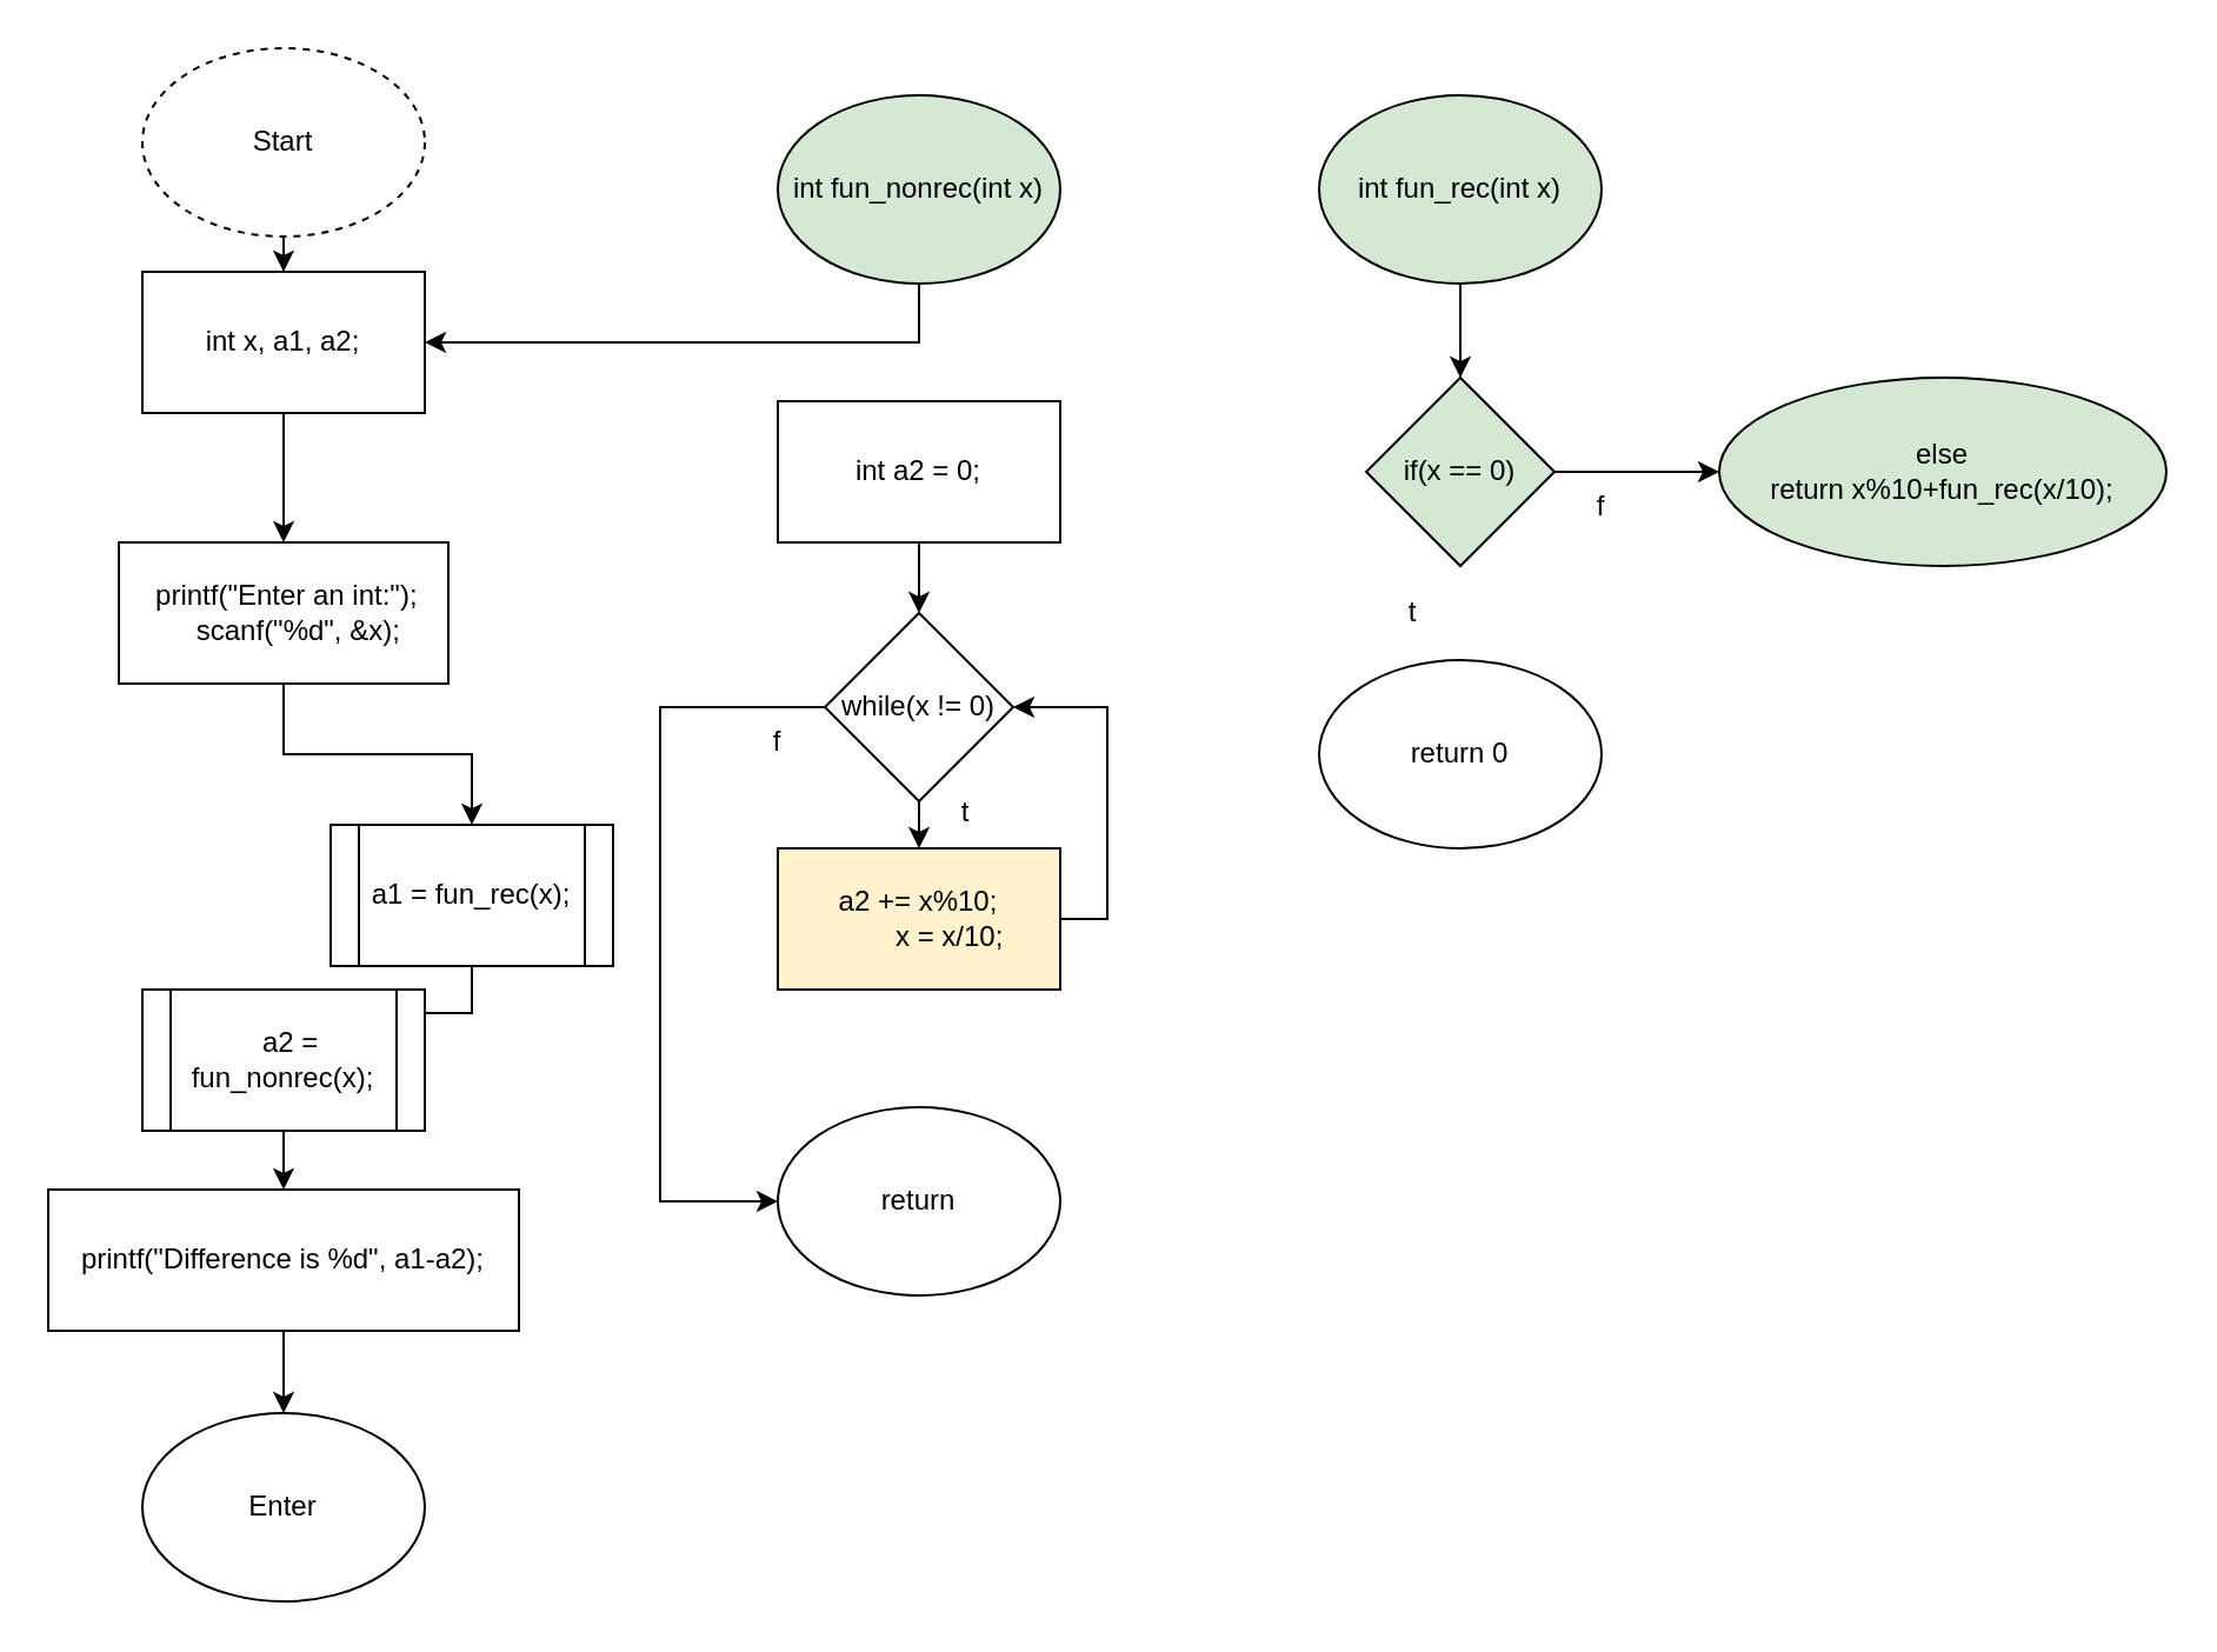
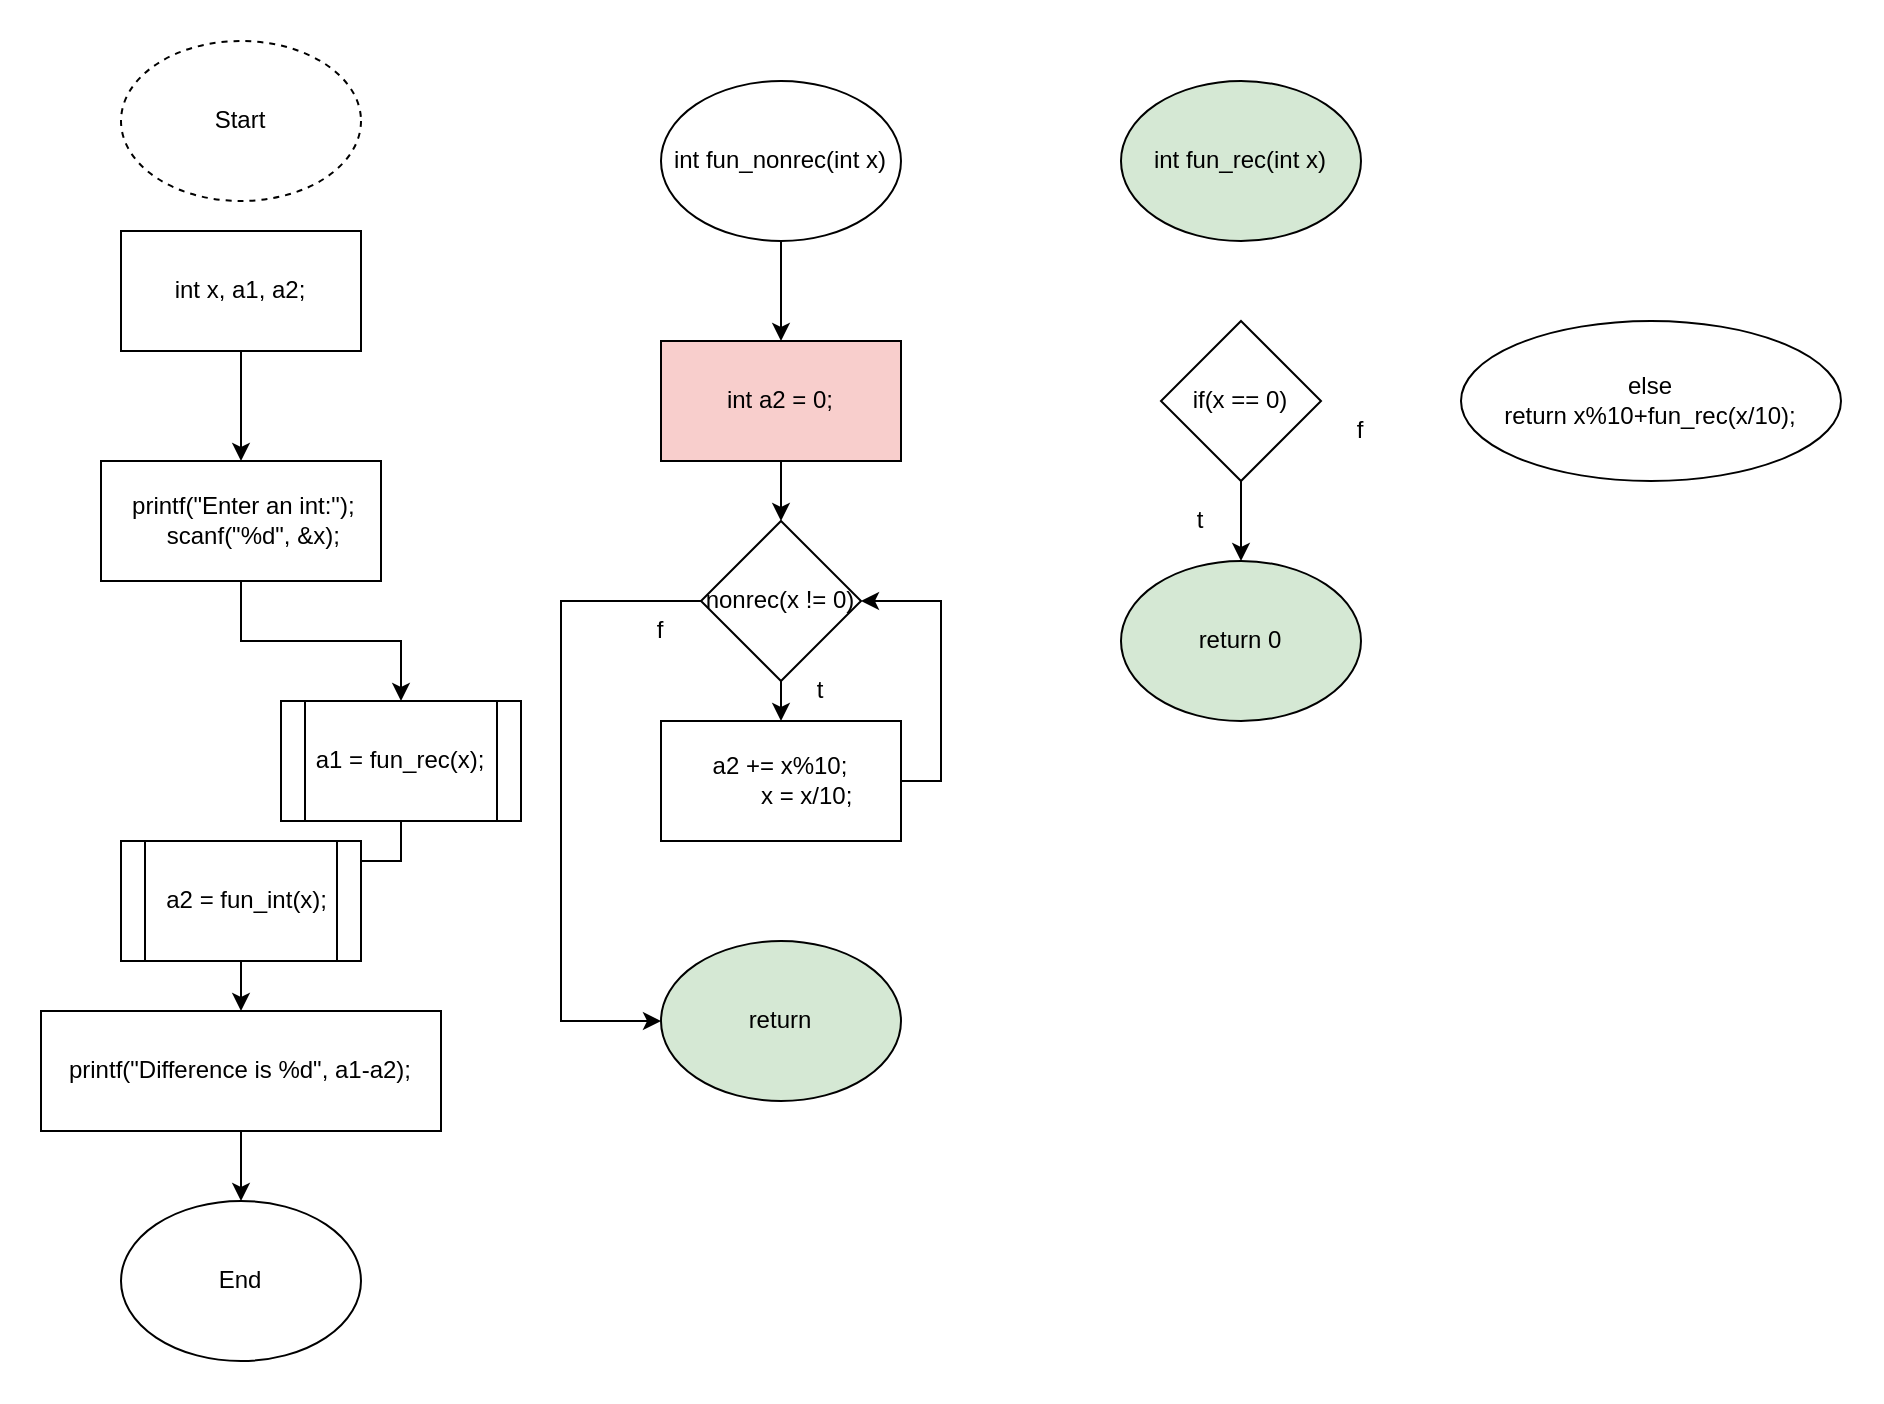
- <mxCell id="16" value="int fun_nonrec(int x)" style="ellipse;whiteSpace=wrap;html=1;fillColor=#d5e8d4;" vertex="1" parent="1"><mxGeometry x="330" y="40" width="120" height="80" as="geometry" /></mxCell>
+ <mxCell id="16" value="int fun_nonrec(int x)" style="ellipse;whiteSpace=wrap;html=1;" vertex="1" parent="1"><mxGeometry x="330" y="40" width="120" height="80" as="geometry" /></mxCell>
- <mxCell id="2" style="edgeStyle=orthogonalEdgeStyle;rounded=0;orthogonalLoop=1;jettySize=auto;html=1;exitX=0.5;exitY=1;exitDx=0;exitDy=0;" edge="1" parent="1" source="3" target="5"><mxGeometry relative="1" as="geometry" /></mxCell>
- <mxCell id="27" style="edgeStyle=orthogonalEdgeStyle;rounded=0;orthogonalLoop=1;jettySize=auto;html=1;exitX=0.5;exitY=1;exitDx=0;exitDy=0;entryX=0.5;entryY=0;entryDx=0;entryDy=0;" edge="1" parent="1" source="28" target="31"><mxGeometry relative="1" as="geometry" /></mxCell>
- <mxCell id="15" style="edgeStyle=orthogonalEdgeStyle;rounded=0;orthogonalLoop=1;jettySize=auto;html=1;exitX=0.5;exitY=1;exitDx=0;exitDy=0;" edge="1" parent="1" source="16" target="5"><mxGeometry relative="1" as="geometry" /></mxCell>
+ <mxCell id="15" style="edgeStyle=orthogonalEdgeStyle;rounded=0;orthogonalLoop=1;jettySize=auto;html=1;exitX=0.5;exitY=1;exitDx=0;exitDy=0;entryX=0.5;entryY=0;entryDx=0;entryDy=0;" edge="1" parent="1" source="16" target="18"><mxGeometry relative="1" as="geometry" /></mxCell>
- <mxCell id="18" value="int a2 = 0;" style="rounded=0;whiteSpace=wrap;html=1;" vertex="1" parent="1"><mxGeometry x="330" y="170" width="120" height="60" as="geometry" /></mxCell>
+ <mxCell id="18" value="int a2 = 0;" style="rounded=0;whiteSpace=wrap;html=1;fillColor=#f8cecc;" vertex="1" parent="1"><mxGeometry x="330" y="170" width="120" height="60" as="geometry" /></mxCell>
- <mxCell id="31" value="if(x == 0)" style="rhombus;whiteSpace=wrap;html=1;fillColor=#d5e8d4;" vertex="1" parent="1"><mxGeometry x="580" y="160" width="80" height="80" as="geometry" /></mxCell>
+ <mxCell id="31" value="if(x == 0)" style="rhombus;whiteSpace=wrap;html=1;" vertex="1" parent="1"><mxGeometry x="580" y="160" width="80" height="80" as="geometry" /></mxCell>
- <mxCell id="29" style="edgeStyle=orthogonalEdgeStyle;rounded=0;orthogonalLoop=1;jettySize=auto;html=1;exitX=1;exitY=0.5;exitDx=0;exitDy=0;entryX=0;entryY=0.5;entryDx=0;entryDy=0;" edge="1" parent="1" source="31" target="33"><mxGeometry relative="1" as="geometry" /></mxCell>
- <mxCell id="33" value="else&lt;br&gt;return x%10+fun_rec(x/10);" style="ellipse;whiteSpace=wrap;html=1;fillColor=#d5e8d4;" vertex="1" parent="1"><mxGeometry x="730" y="160" width="190" height="80" as="geometry" /></mxCell>
+ <mxCell id="33" value="else&lt;br&gt;return x%10+fun_rec(x/10);" style="ellipse;whiteSpace=wrap;html=1;" vertex="1" parent="1"><mxGeometry x="730" y="160" width="190" height="80" as="geometry" /></mxCell>
+ <mxCell id="30" style="edgeStyle=orthogonalEdgeStyle;rounded=0;orthogonalLoop=1;jettySize=auto;html=1;exitX=0.5;exitY=1;exitDx=0;exitDy=0;entryX=0.5;entryY=0;entryDx=0;entryDy=0;" edge="1" parent="1" source="31" target="32"><mxGeometry relative="1" as="geometry" /></mxCell>
- <mxCell id="21" value="while(x != 0)" style="rhombus;whiteSpace=wrap;html=1;" vertex="1" parent="1"><mxGeometry x="350" y="260" width="80" height="80" as="geometry" /></mxCell>
+ <mxCell id="21" value="nonrec(x != 0)" style="rhombus;whiteSpace=wrap;html=1;" vertex="1" parent="1"><mxGeometry x="350" y="260" width="80" height="80" as="geometry" /></mxCell>
- <mxCell id="32" value="return 0" style="ellipse;whiteSpace=wrap;html=1;" vertex="1" parent="1"><mxGeometry x="560" y="280" width="120" height="80" as="geometry" /></mxCell>
+ <mxCell id="32" value="return 0" style="ellipse;whiteSpace=wrap;html=1;fillColor=#d5e8d4;" vertex="1" parent="1"><mxGeometry x="560" y="280" width="120" height="80" as="geometry" /></mxCell>
- <mxCell id="23" value="&lt;div&gt;a2 += x%10;&lt;/div&gt;&lt;div&gt;&amp;nbsp; &amp;nbsp; &amp;nbsp; &amp;nbsp; x = x/10;&lt;/div&gt;" style="rounded=0;whiteSpace=wrap;html=1;fillColor=#fff2cc;" vertex="1" parent="1"><mxGeometry x="330" y="360" width="120" height="60" as="geometry" /></mxCell>
+ <mxCell id="23" value="&lt;div&gt;a2 += x%10;&lt;/div&gt;&lt;div&gt;&amp;nbsp; &amp;nbsp; &amp;nbsp; &amp;nbsp; x = x/10;&lt;/div&gt;" style="rounded=0;whiteSpace=wrap;html=1;" vertex="1" parent="1"><mxGeometry x="330" y="360" width="120" height="60" as="geometry" /></mxCell>
- <mxCell id="11" value="&lt;span&gt;&amp;nbsp; a2 = fun_nonrec(x);&lt;/span&gt;" style="shape=process;whiteSpace=wrap;html=1;backgroundOutline=1;" vertex="1" parent="1"><mxGeometry x="60" y="420" width="120" height="60" as="geometry" /></mxCell>
+ <mxCell id="11" value="&lt;span&gt;&amp;nbsp; a2 = fun_int(x);&lt;/span&gt;" style="shape=process;whiteSpace=wrap;html=1;backgroundOutline=1;" vertex="1" parent="1"><mxGeometry x="60" y="420" width="120" height="60" as="geometry" /></mxCell>
- <mxCell id="24" value="return" style="ellipse;whiteSpace=wrap;html=1;" vertex="1" parent="1"><mxGeometry x="330" y="470" width="120" height="80" as="geometry" /></mxCell>
+ <mxCell id="24" value="return" style="ellipse;whiteSpace=wrap;html=1;fillColor=#d5e8d4;" vertex="1" parent="1"><mxGeometry x="330" y="470" width="120" height="80" as="geometry" /></mxCell>
- <mxCell id="14" value="Enter" style="ellipse;whiteSpace=wrap;html=1;" vertex="1" parent="1"><mxGeometry x="60" y="600" width="120" height="80" as="geometry" /></mxCell>
+ <mxCell id="14" value="End" style="ellipse;whiteSpace=wrap;html=1;" vertex="1" parent="1"><mxGeometry x="60" y="600" width="120" height="80" as="geometry" /></mxCell>
